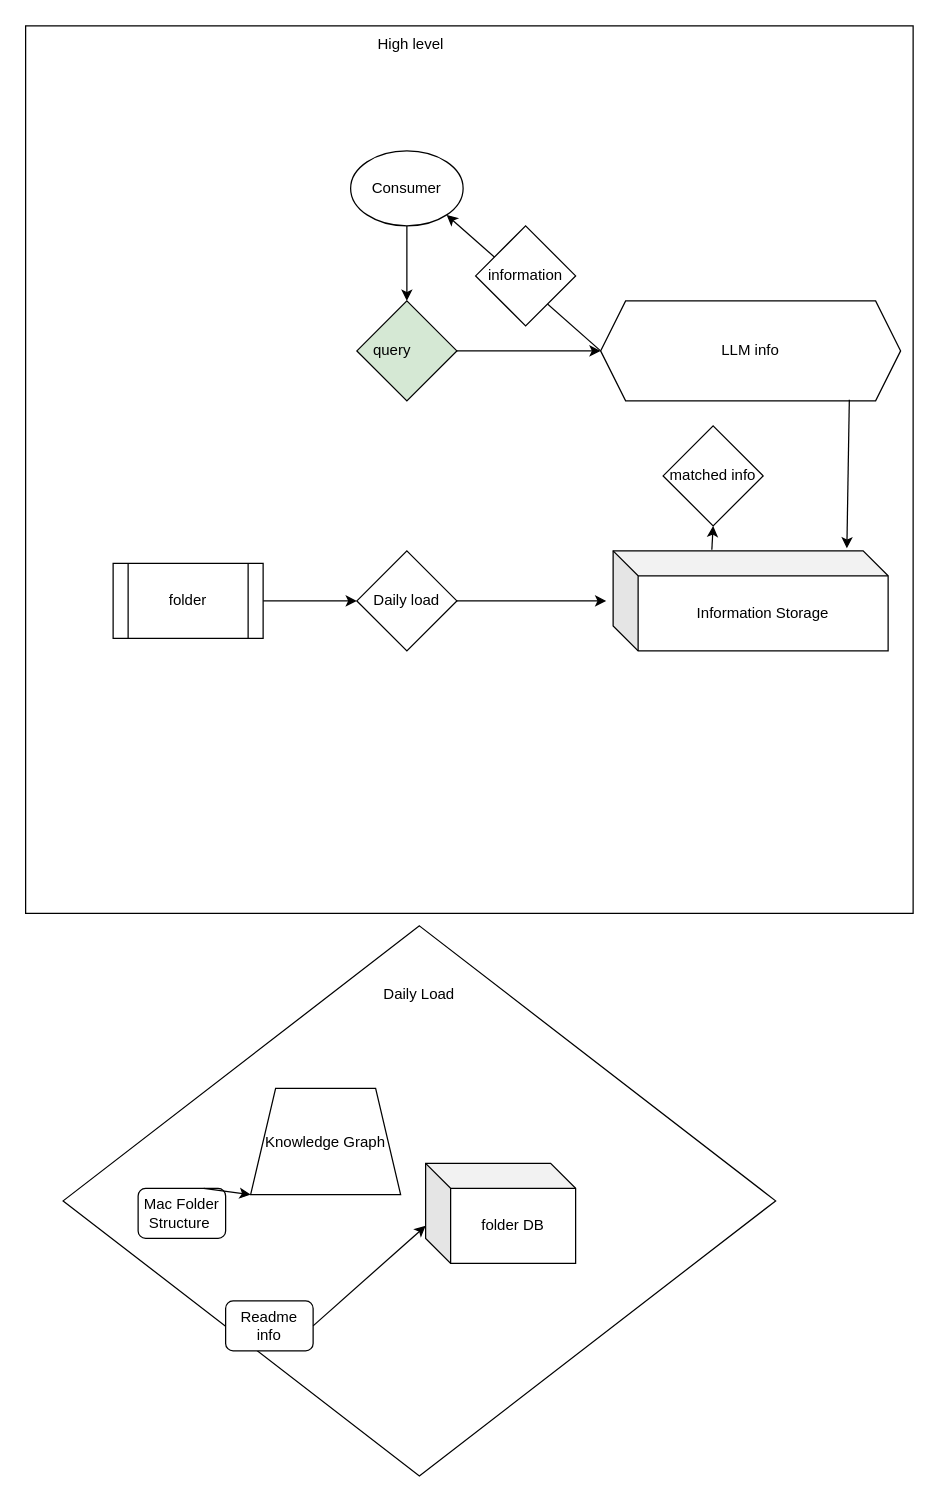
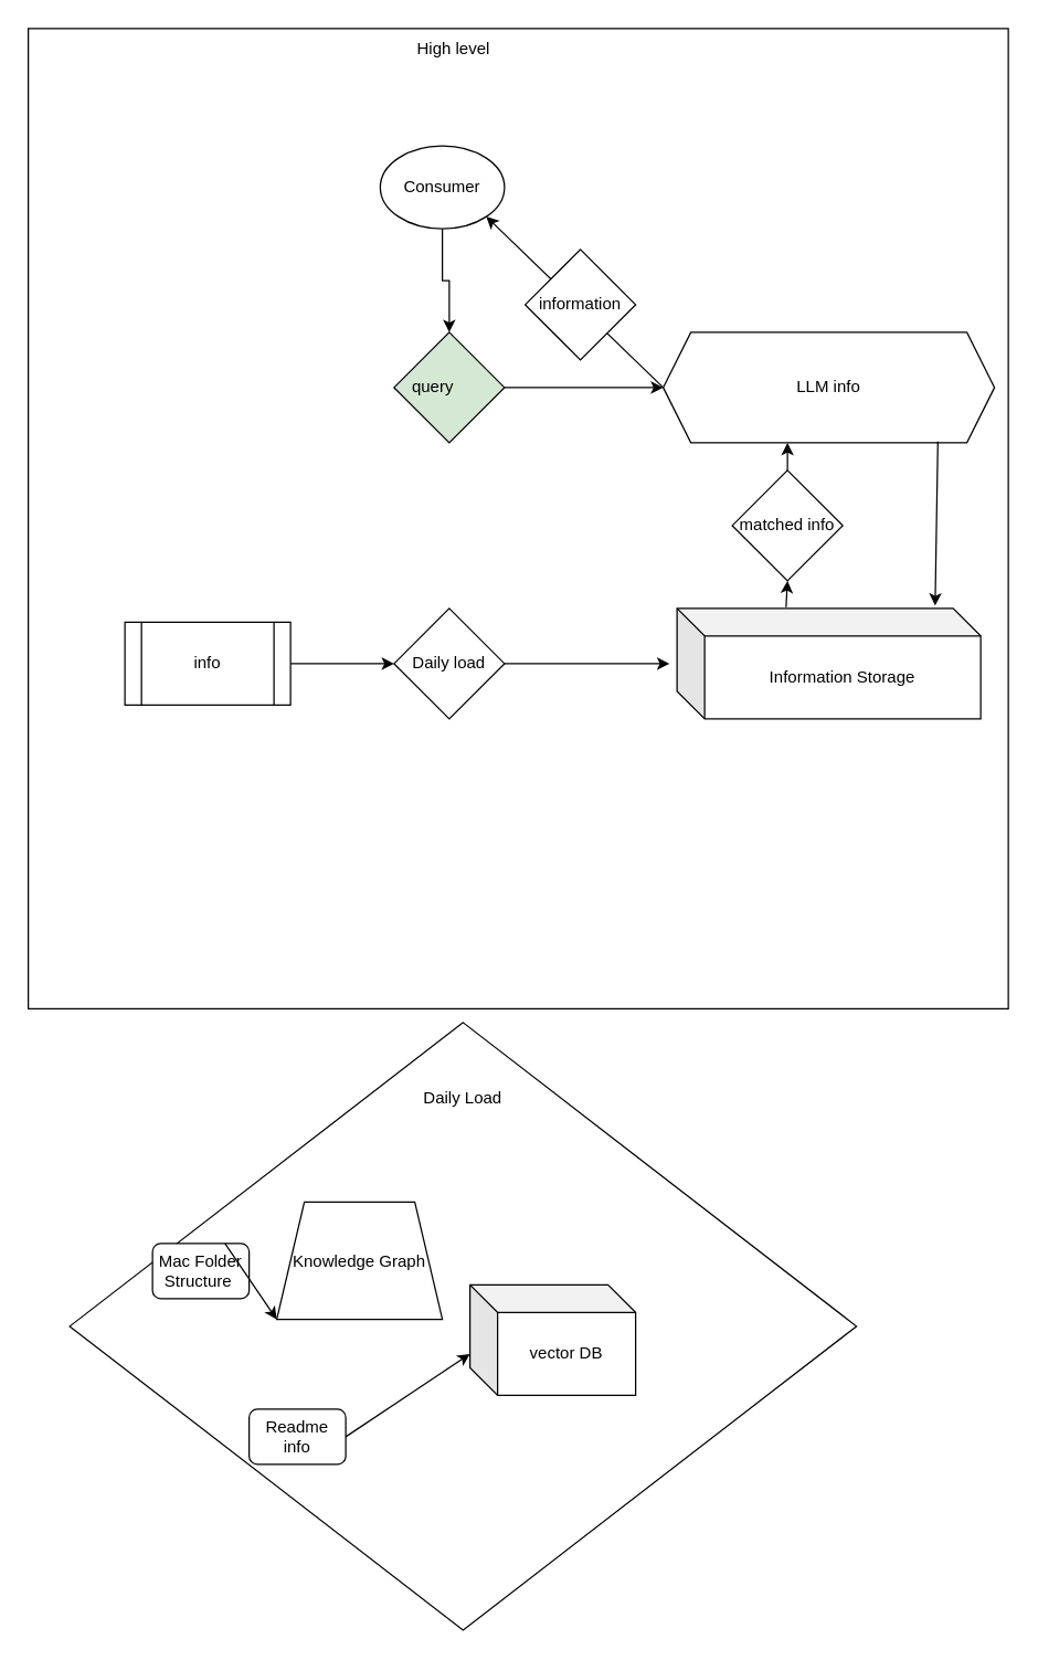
- <mxCell id="4" value="Consumer" style="ellipse;whiteSpace=wrap;html=1;" parent="1" vertex="1"><mxGeometry x="280" y="120" width="90" height="60" as="geometry" /></mxCell>
+ <mxCell id="4" value="Consumer" style="ellipse;whiteSpace=wrap;html=1;" parent="1" vertex="1"><mxGeometry x="275" y="105" width="90" height="60" as="geometry" /></mxCell>
+ <mxCell id="15" value="" style="endArrow=classic;html=1;rounded=0;exitX=0.5;exitY=0;exitDx=0;exitDy=0;entryX=0.375;entryY=1;entryDx=0;entryDy=0;" parent="1" source="13" target="12" edge="1"><mxGeometry width="50" height="50" relative="1" as="geometry"><mxPoint x="350" y="340" as="sourcePoint" /><mxPoint x="400" y="290" as="targetPoint" /></mxGeometry></mxCell>
- <mxCell id="8" value="folder" style="shape=process;whiteSpace=wrap;html=1;backgroundOutline=1;" parent="1" vertex="1"><mxGeometry x="90" y="450" width="120" height="60" as="geometry" /></mxCell>
+ <mxCell id="8" value="info" style="shape=process;whiteSpace=wrap;html=1;backgroundOutline=1;" parent="1" vertex="1"><mxGeometry x="90" y="450" width="120" height="60" as="geometry" /></mxCell>
- <mxCell id="22" value="Mac Folder Structure&amp;nbsp;" style="rounded=1;whiteSpace=wrap;html=1;" parent="1" vertex="1"><mxGeometry x="110" y="950" width="70" height="40" as="geometry" /></mxCell>
+ <mxCell id="22" value="Mac Folder Structure&amp;nbsp;" style="rounded=1;whiteSpace=wrap;html=1;" parent="1" vertex="1"><mxGeometry x="110" y="900" width="70" height="40" as="geometry" /></mxCell>
- <mxCell id="24" value="folder DB" style="shape=cube;whiteSpace=wrap;html=1;boundedLbl=1;backgroundOutline=1;darkOpacity=0.05;darkOpacity2=0.1;" parent="1" vertex="1"><mxGeometry x="340" y="930" width="120" height="80" as="geometry" /></mxCell>
+ <mxCell id="24" value="vector DB" style="shape=cube;whiteSpace=wrap;html=1;boundedLbl=1;backgroundOutline=1;darkOpacity=0.05;darkOpacity2=0.1;" parent="1" vertex="1"><mxGeometry x="340" y="930" width="120" height="80" as="geometry" /></mxCell>
- <mxCell id="23" value="Readme info" style="rounded=1;whiteSpace=wrap;html=1;" parent="1" vertex="1"><mxGeometry x="180" y="1040" width="70" height="40" as="geometry" /></mxCell>
+ <mxCell id="23" value="Readme info" style="rounded=1;whiteSpace=wrap;html=1;" parent="1" vertex="1"><mxGeometry x="180" y="1020" width="70" height="40" as="geometry" /></mxCell>
